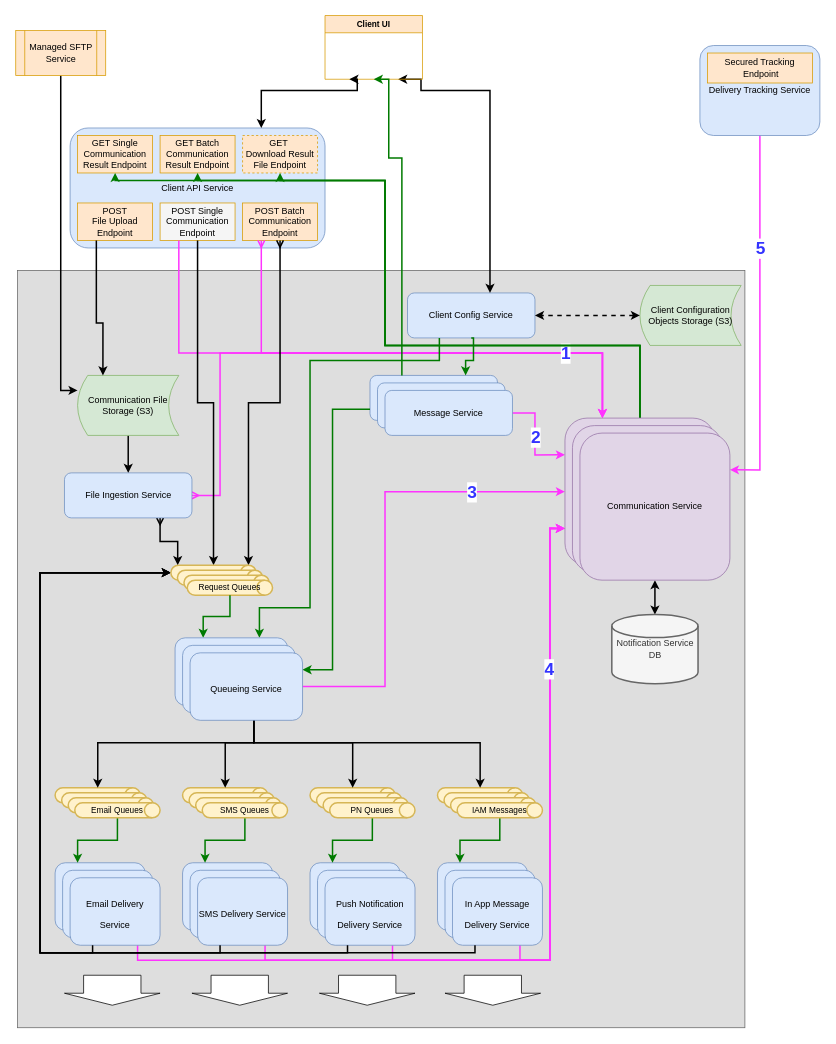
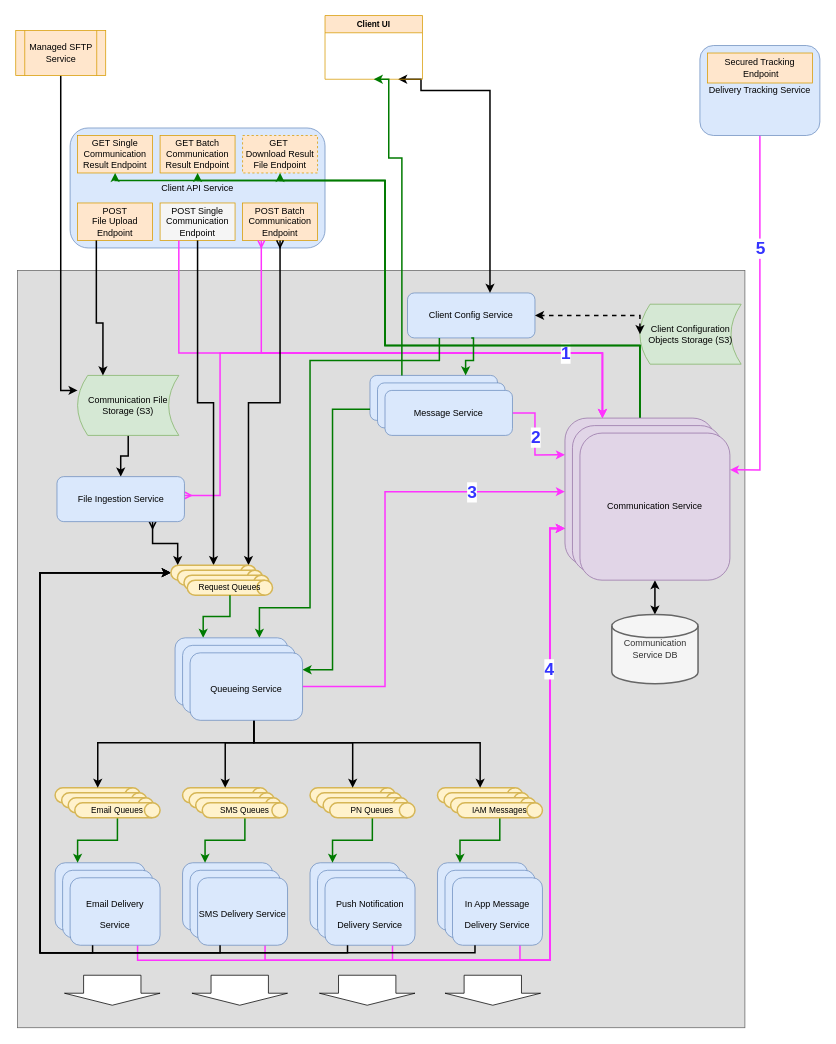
- <mxCell id="43" value="" style="edgeStyle=orthogonalEdgeStyle;rounded=0;orthogonalLoop=1;jettySize=auto;html=1;startArrow=classic;startFill=1;fontSize=11;fontColor=#3333FF;exitX=0.25;exitY=1;exitDx=0;exitDy=0;entryX=0.75;entryY=0;entryDx=0;entryDy=0;strokeWidth=2;" edge="1" parent="1" source="32" target="17"><mxGeometry relative="1" as="geometry"><mxPoint x="590.5" y="130" as="sourcePoint" /><mxPoint x="688" y="270" as="targetPoint" /><Array as="points"><mxPoint x="476" y="120" /><mxPoint x="348" y="120" /></Array></mxGeometry></mxCell>
- <mxCell id="36" value="Client Configuration Objects Storage (S3)" style="shape=dataStorage;whiteSpace=wrap;html=1;fillColor=#d5e8d4;strokeColor=#82b366;" vertex="1" parent="1"><mxGeometry x="853" y="380" width="135" height="80" as="geometry" /></mxCell>
+ <mxCell id="36" value="Client Configuration Objects Storage (S3)" style="shape=dataStorage;whiteSpace=wrap;html=1;fillColor=#d5e8d4;strokeColor=#82b366;" vertex="1" parent="1"><mxGeometry x="853" y="405" width="135" height="80" as="geometry" /></mxCell>
- <mxCell id="14" value="File Ingestion Service" style="rounded=1;whiteSpace=wrap;html=1;fillColor=#dae8fc;strokeColor=#6c8ebf;" vertex="1" parent="1"><mxGeometry x="85.5" y="630" width="170" height="60" as="geometry" /></mxCell>
+ <mxCell id="14" value="File Ingestion Service" style="rounded=1;whiteSpace=wrap;html=1;fillColor=#dae8fc;strokeColor=#6c8ebf;" vertex="1" parent="1"><mxGeometry x="75.5" y="635" width="170" height="60" as="geometry" /></mxCell>
- <mxCell id="119" value="Notification Service DB" style="strokeWidth=2;html=1;shape=mxgraph.flowchart.database;whiteSpace=wrap;fillColor=#f5f5f5;strokeColor=#666666;fontColor=#333333;" vertex="1" parent="1"><mxGeometry x="815.5" y="818.842" width="115" height="92.308" as="geometry" /></mxCell>
+ <mxCell id="119" value="Communication Service DB" style="strokeWidth=2;html=1;shape=mxgraph.flowchart.database;whiteSpace=wrap;fillColor=#f5f5f5;strokeColor=#666666;fontColor=#333333;" vertex="1" parent="1"><mxGeometry x="815.5" y="818.842" width="115" height="92.308" as="geometry" /></mxCell>
